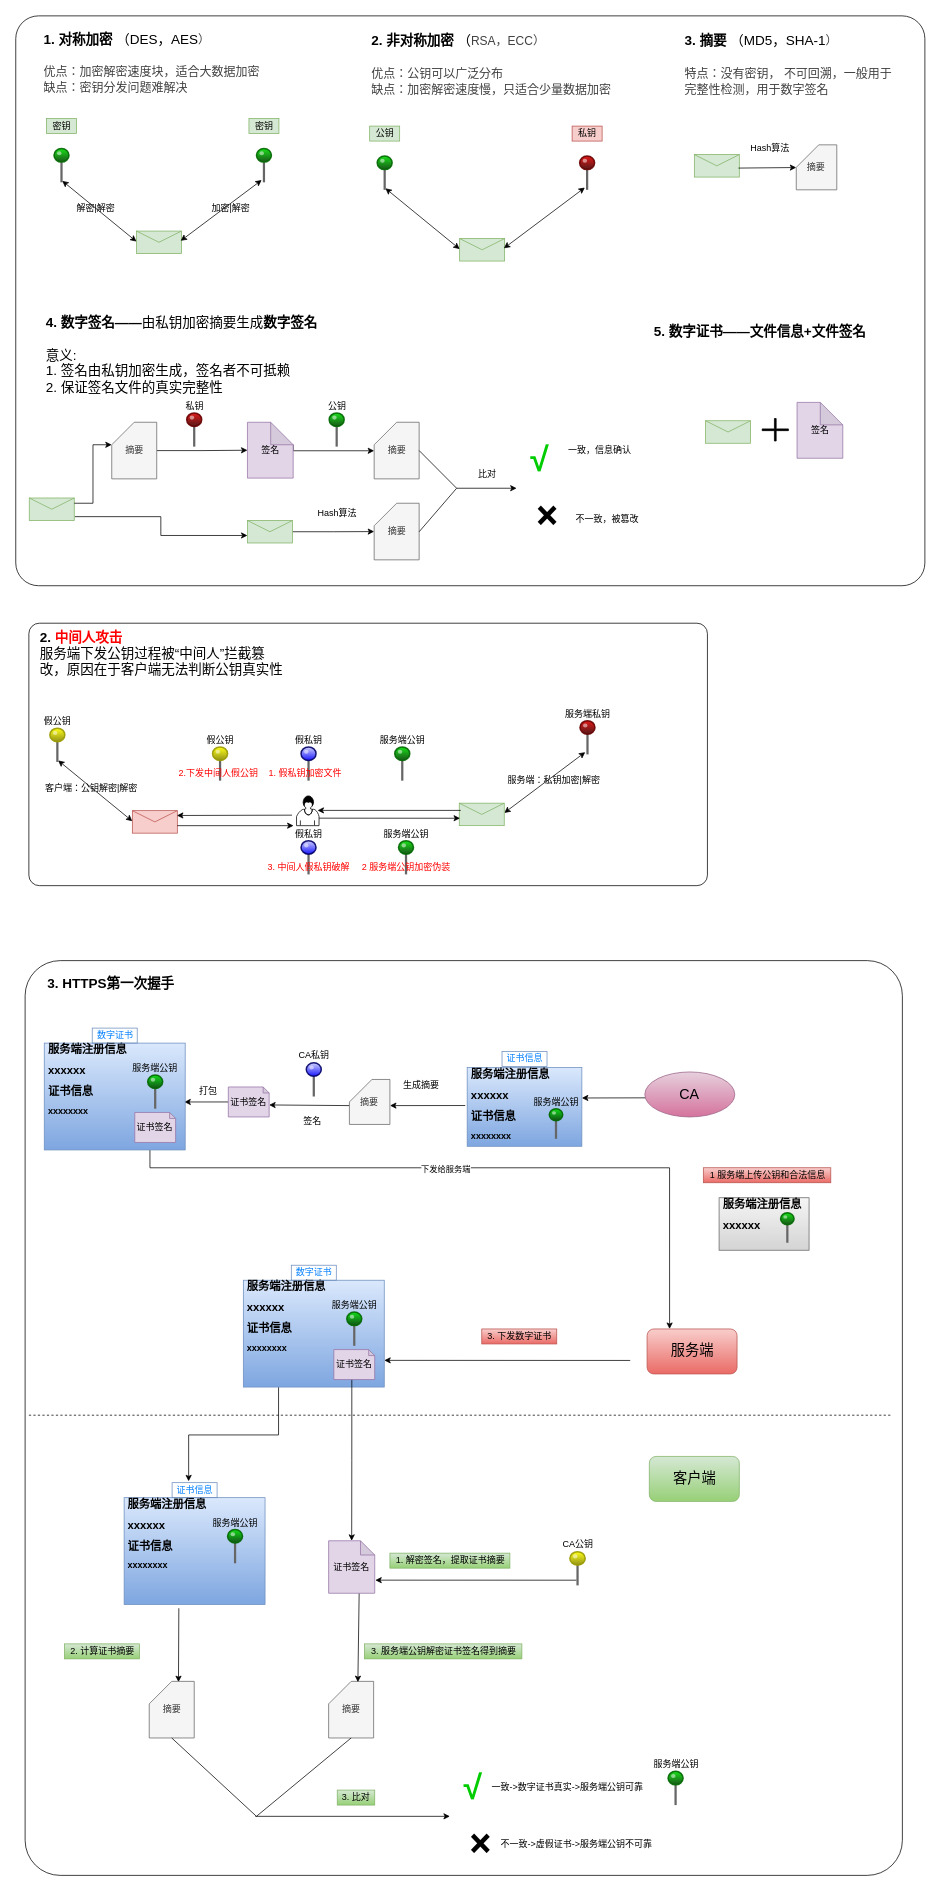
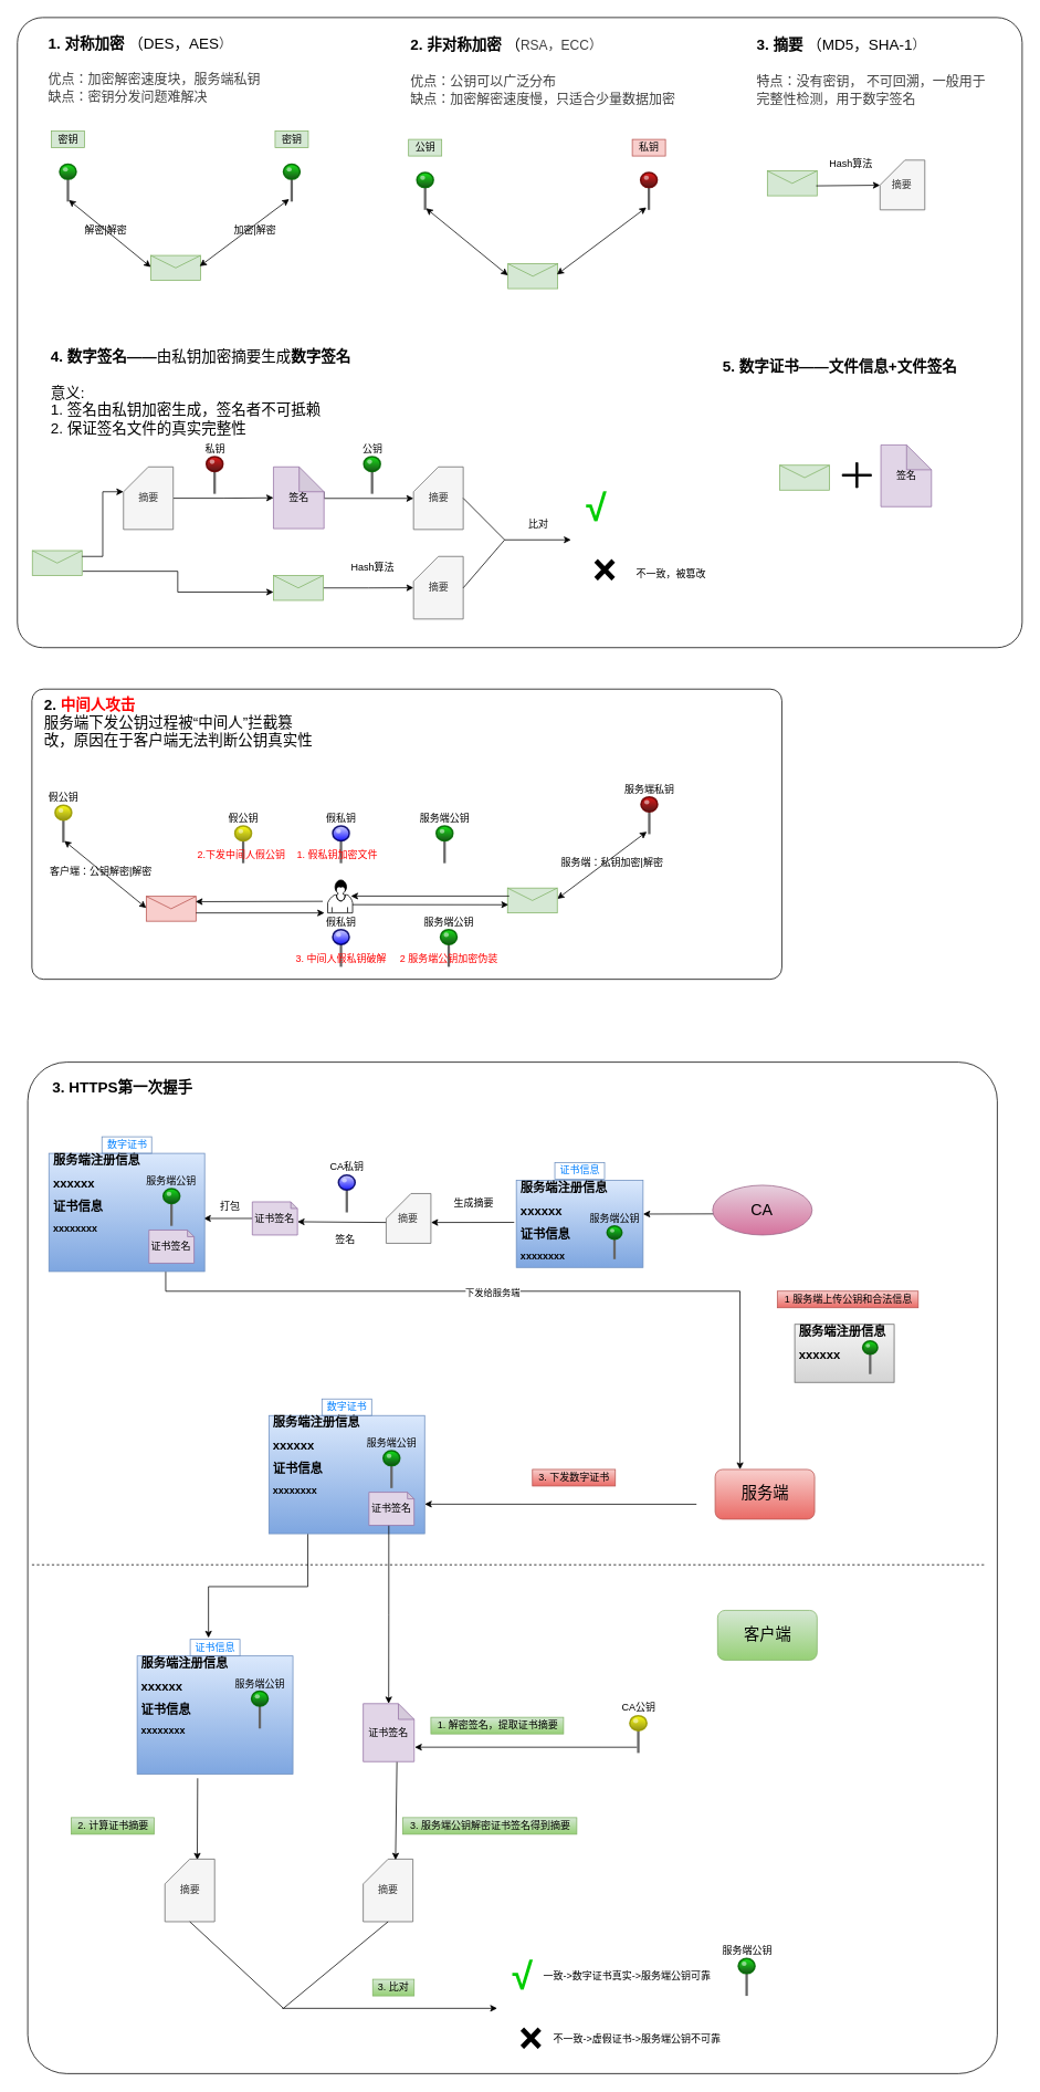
- <mxCell id="52" value="&lt;b&gt;1. 对称加密 &lt;/b&gt;（DES，AES&lt;span style=&quot;color: rgb(64 , 64 , 64) ; font-family: , &amp;#34;blinkmacsystemfont&amp;#34; , &amp;#34;apple color emoji&amp;#34; , &amp;#34;segoe ui emoji&amp;#34; , &amp;#34;segoe ui symbol&amp;#34; , &amp;#34;segoe ui&amp;#34; , &amp;#34;pingfang sc&amp;#34; , &amp;#34;hiragino sans gb&amp;#34; , &amp;#34;microsoft yahei&amp;#34; , &amp;#34;helvetica neue&amp;#34; , &amp;#34;helvetica&amp;#34; , &amp;#34;arial&amp;#34; , sans-serif ; font-size: 16px ; background-color: rgb(255 , 255 , 255)&quot;&gt;）&lt;br&gt;&lt;br&gt;优点：加密解密速度块，适合大数据加密&lt;br&gt;缺点：密钥分发问题难解决&lt;br&gt;&lt;br&gt;&lt;/span&gt;" style="text;html=1;strokeColor=none;fillColor=none;align=left;verticalAlign=middle;whiteSpace=wrap;rounded=0;fontSize=18;fontStyle=0;labelBorderColor=none;labelBackgroundColor=none;" vertex="1" parent="1"><mxGeometry x="55.52" y="45" width="324" height="100" as="geometry" /></mxCell>
+ <mxCell id="52" value="&lt;b&gt;1. 对称加密 &lt;/b&gt;（DES，AES&lt;span style=&quot;color: rgb(64 , 64 , 64) ; font-family: , &amp;#34;blinkmacsystemfont&amp;#34; , &amp;#34;apple color emoji&amp;#34; , &amp;#34;segoe ui emoji&amp;#34; , &amp;#34;segoe ui symbol&amp;#34; , &amp;#34;segoe ui&amp;#34; , &amp;#34;pingfang sc&amp;#34; , &amp;#34;hiragino sans gb&amp;#34; , &amp;#34;microsoft yahei&amp;#34; , &amp;#34;helvetica neue&amp;#34; , &amp;#34;helvetica&amp;#34; , &amp;#34;arial&amp;#34; , sans-serif ; font-size: 16px ; background-color: rgb(255 , 255 , 255)&quot;&gt;）&lt;br&gt;&lt;br&gt;优点：加密解密速度块，服务端私钥&lt;br&gt;缺点：密钥分发问题难解决&lt;br&gt;&lt;br&gt;&lt;/span&gt;" style="text;html=1;strokeColor=none;fillColor=none;align=left;verticalAlign=middle;whiteSpace=wrap;rounded=0;fontSize=18;fontStyle=0;labelBorderColor=none;labelBackgroundColor=none;" vertex="1" parent="1"><mxGeometry x="55.52" y="45" width="324" height="100" as="geometry" /></mxCell>
- <mxCell id="78" value="一致，信息确认" style="text;html=1;align=center;verticalAlign=middle;resizable=0;points=[];autosize=1;" vertex="1" parent="1"><mxGeometry x="748.52" y="590" width="100" height="20" as="geometry" /></mxCell>
- <mxCell id="121" value="生成摘要" style="text;html=1;align=center;verticalAlign=middle;resizable=0;points=[];autosize=1;" vertex="1" parent="1"><mxGeometry x="530.52" y="1436.25" width="60" height="20" as="geometry" /></mxCell>
+ <mxCell id="121" value="生成摘要" style="text;html=1;align=center;verticalAlign=middle;resizable=0;points=[];autosize=1;" vertex="1" parent="1"><mxGeometry x="540.52" y="1441.25" width="60" height="20" as="geometry" /></mxCell>
